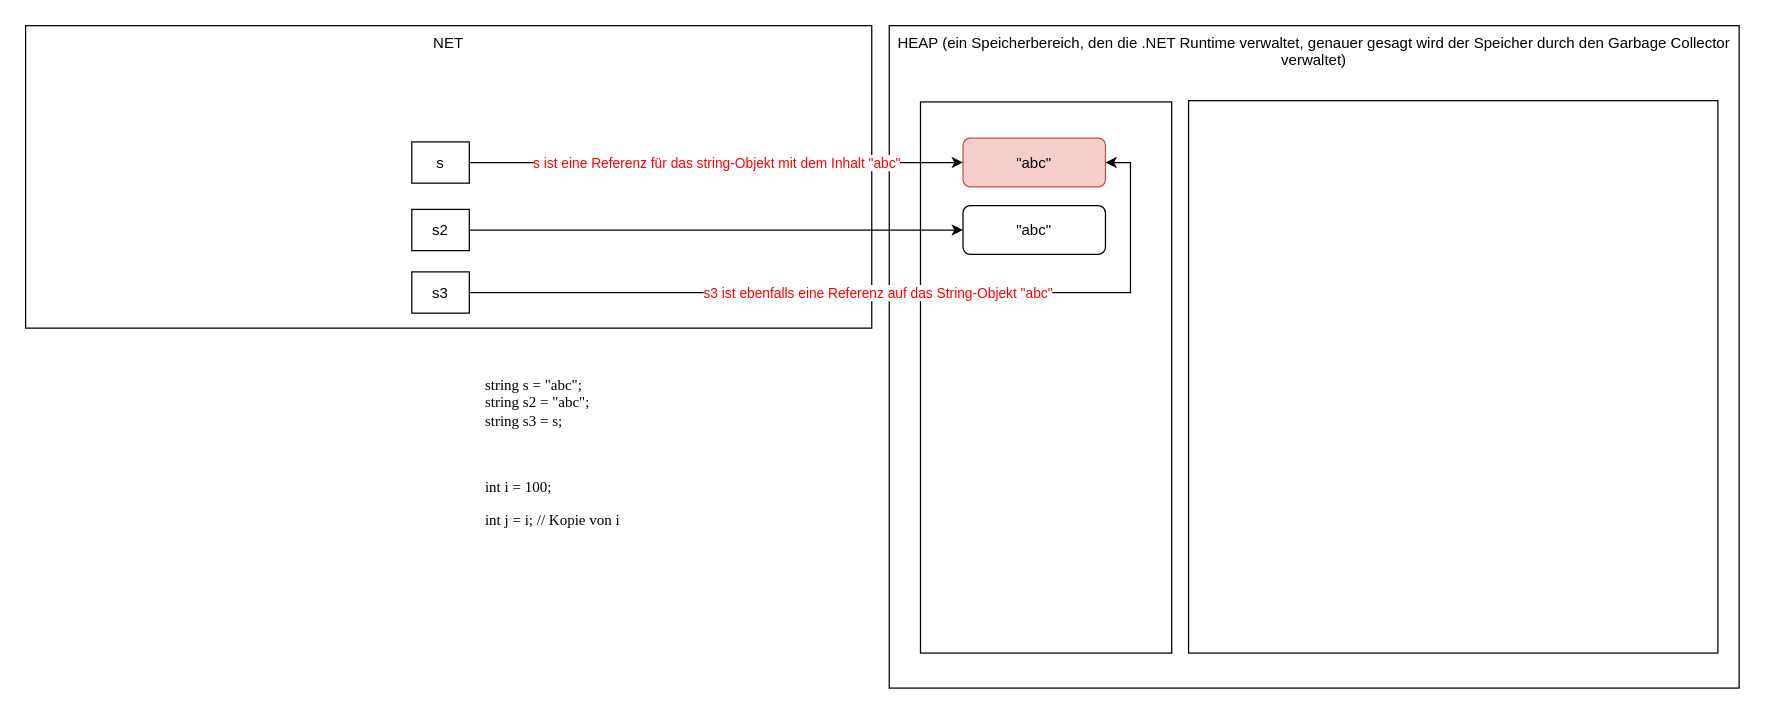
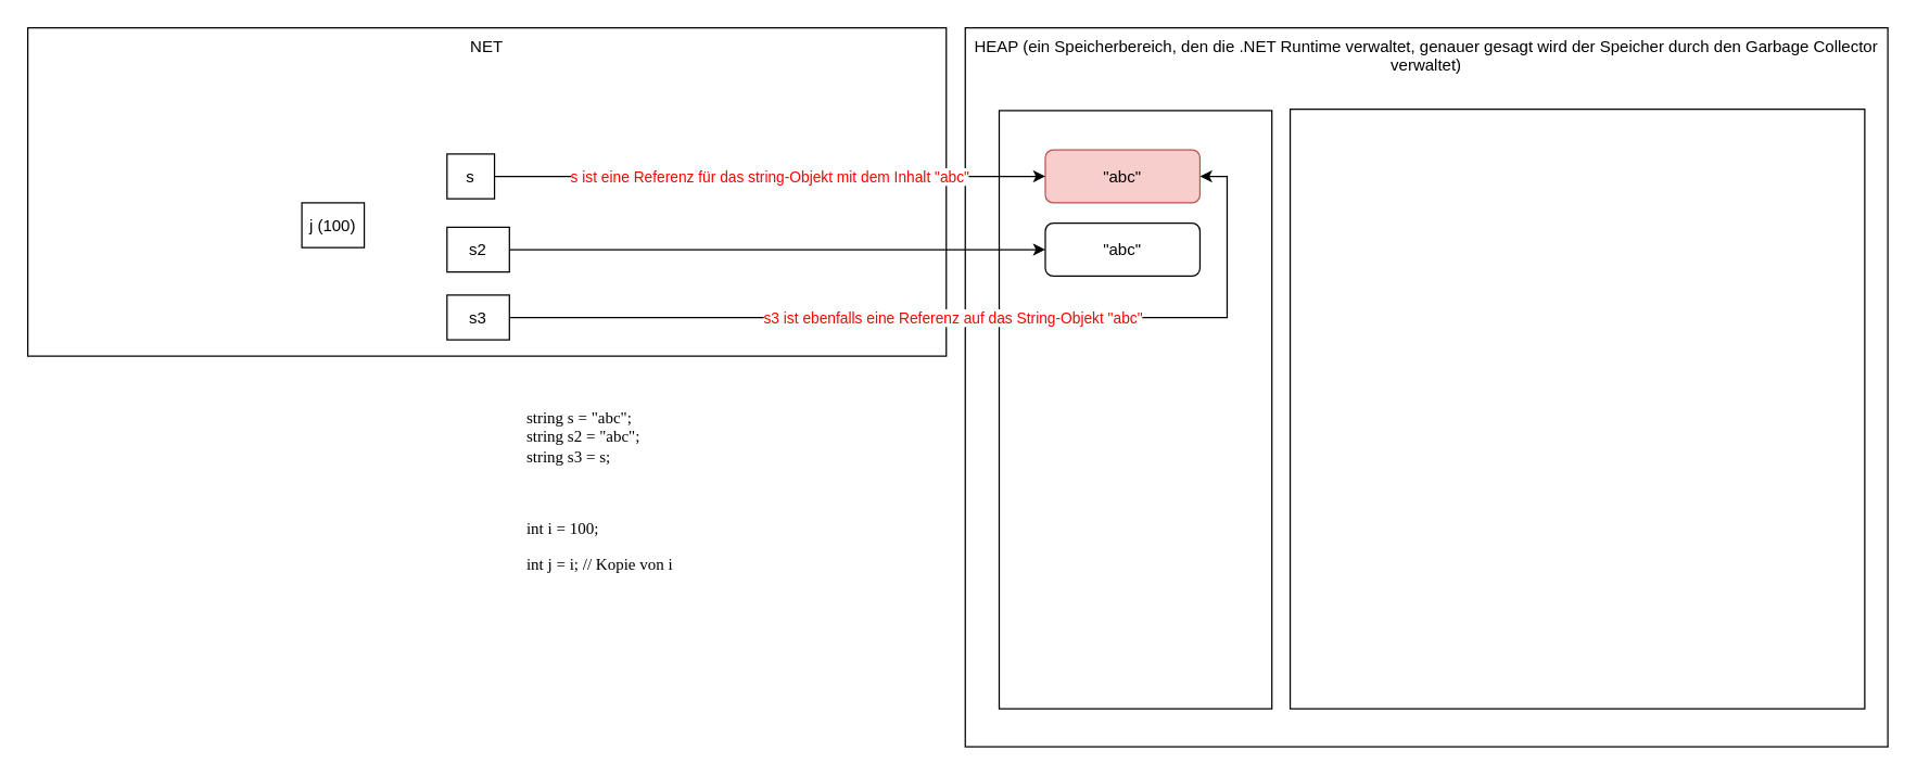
- <mxCell id="9" value="s" style="rounded=0;whiteSpace=wrap;html=1;" vertex="1" parent="1"><mxGeometry x="329" y="113" width="46" height="33" as="geometry" /></mxCell>
+ <mxCell id="9" value="s" style="rounded=0;whiteSpace=wrap;html=1;" vertex="1" parent="1"><mxGeometry x="329" y="113" width="35" height="33" as="geometry" /></mxCell>
+ <mxCell id="15" value="j (100)" style="rounded=0;whiteSpace=wrap;html=1;" vertex="1" parent="1"><mxGeometry x="222" y="149" width="46" height="33" as="geometry" /></mxCell>
